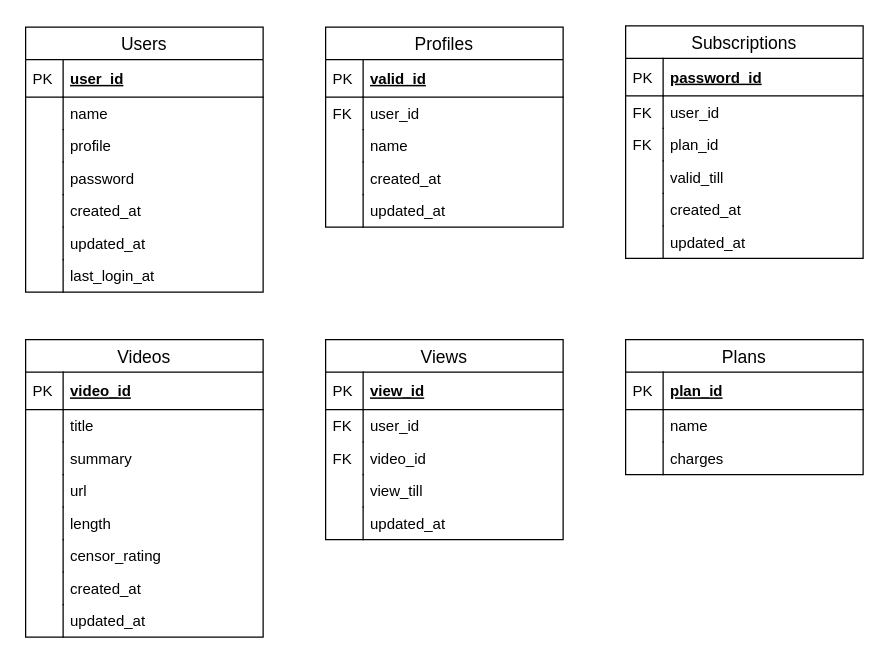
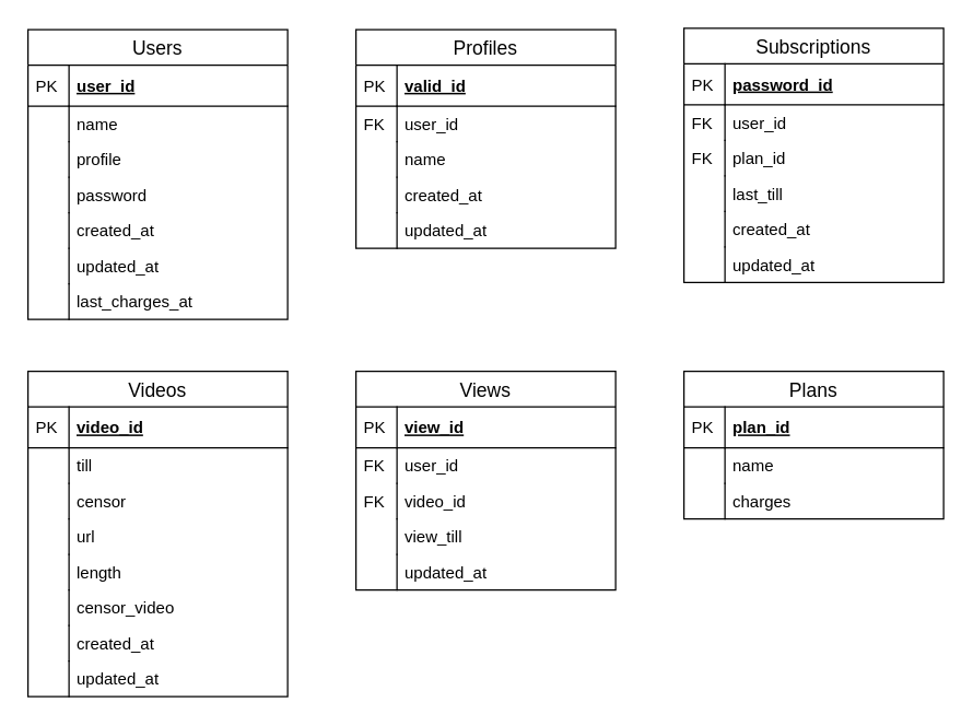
- <mxCell id="42" value="valid_till" style="shape=partialRectangle;top=0;left=0;right=0;bottom=0;align=left;verticalAlign=top;fillColor=none;spacingLeft=34;spacingRight=4;overflow=hidden;rotatable=0;points=[[0,0.5],[1,0.5]];portConstraint=eastwest;dropTarget=0;fontSize=12;" parent="35" vertex="1"><mxGeometry y="108" width="190" height="26" as="geometry" /></mxCell>
+ <mxCell id="42" value="last_till" style="shape=partialRectangle;top=0;left=0;right=0;bottom=0;align=left;verticalAlign=top;fillColor=none;spacingLeft=34;spacingRight=4;overflow=hidden;rotatable=0;points=[[0,0.5],[1,0.5]];portConstraint=eastwest;dropTarget=0;fontSize=12;" parent="35" vertex="1"><mxGeometry y="108" width="190" height="26" as="geometry" /></mxCell>
- <mxCell id="15" value="last_login_at" style="shape=partialRectangle;top=0;left=0;right=0;bottom=0;align=left;verticalAlign=top;fillColor=none;spacingLeft=34;spacingRight=4;overflow=hidden;rotatable=0;points=[[0,0.5],[1,0.5]];portConstraint=eastwest;dropTarget=0;fontSize=12;" parent="2" vertex="1"><mxGeometry y="186" width="190" height="26" as="geometry" /></mxCell>
+ <mxCell id="15" value="last_charges_at" style="shape=partialRectangle;top=0;left=0;right=0;bottom=0;align=left;verticalAlign=top;fillColor=none;spacingLeft=34;spacingRight=4;overflow=hidden;rotatable=0;points=[[0,0.5],[1,0.5]];portConstraint=eastwest;dropTarget=0;fontSize=12;" parent="2" vertex="1"><mxGeometry y="186" width="190" height="26" as="geometry" /></mxCell>
- <mxCell id="51" value="title" style="shape=partialRectangle;top=0;left=0;right=0;bottom=0;align=left;verticalAlign=top;fillColor=none;spacingLeft=34;spacingRight=4;overflow=hidden;rotatable=0;points=[[0,0.5],[1,0.5]];portConstraint=eastwest;dropTarget=0;fontSize=12;" parent="48" vertex="1"><mxGeometry y="56" width="190" height="26" as="geometry" /></mxCell>
+ <mxCell id="51" value="till" style="shape=partialRectangle;top=0;left=0;right=0;bottom=0;align=left;verticalAlign=top;fillColor=none;spacingLeft=34;spacingRight=4;overflow=hidden;rotatable=0;points=[[0,0.5],[1,0.5]];portConstraint=eastwest;dropTarget=0;fontSize=12;" parent="48" vertex="1"><mxGeometry y="56" width="190" height="26" as="geometry" /></mxCell>
- <mxCell id="53" value="summary" style="shape=partialRectangle;top=0;left=0;right=0;bottom=0;align=left;verticalAlign=top;fillColor=none;spacingLeft=34;spacingRight=4;overflow=hidden;rotatable=0;points=[[0,0.5],[1,0.5]];portConstraint=eastwest;dropTarget=0;fontSize=12;" parent="48" vertex="1"><mxGeometry y="82" width="190" height="26" as="geometry" /></mxCell>
+ <mxCell id="53" value="censor" style="shape=partialRectangle;top=0;left=0;right=0;bottom=0;align=left;verticalAlign=top;fillColor=none;spacingLeft=34;spacingRight=4;overflow=hidden;rotatable=0;points=[[0,0.5],[1,0.5]];portConstraint=eastwest;dropTarget=0;fontSize=12;" parent="48" vertex="1"><mxGeometry y="82" width="190" height="26" as="geometry" /></mxCell>
- <mxCell id="59" value="censor_rating" style="shape=partialRectangle;top=0;left=0;right=0;bottom=0;align=left;verticalAlign=top;fillColor=none;spacingLeft=34;spacingRight=4;overflow=hidden;rotatable=0;points=[[0,0.5],[1,0.5]];portConstraint=eastwest;dropTarget=0;fontSize=12;" parent="48" vertex="1"><mxGeometry y="160" width="190" height="26" as="geometry" /></mxCell>
+ <mxCell id="59" value="censor_video" style="shape=partialRectangle;top=0;left=0;right=0;bottom=0;align=left;verticalAlign=top;fillColor=none;spacingLeft=34;spacingRight=4;overflow=hidden;rotatable=0;points=[[0,0.5],[1,0.5]];portConstraint=eastwest;dropTarget=0;fontSize=12;" parent="48" vertex="1"><mxGeometry y="160" width="190" height="26" as="geometry" /></mxCell>
